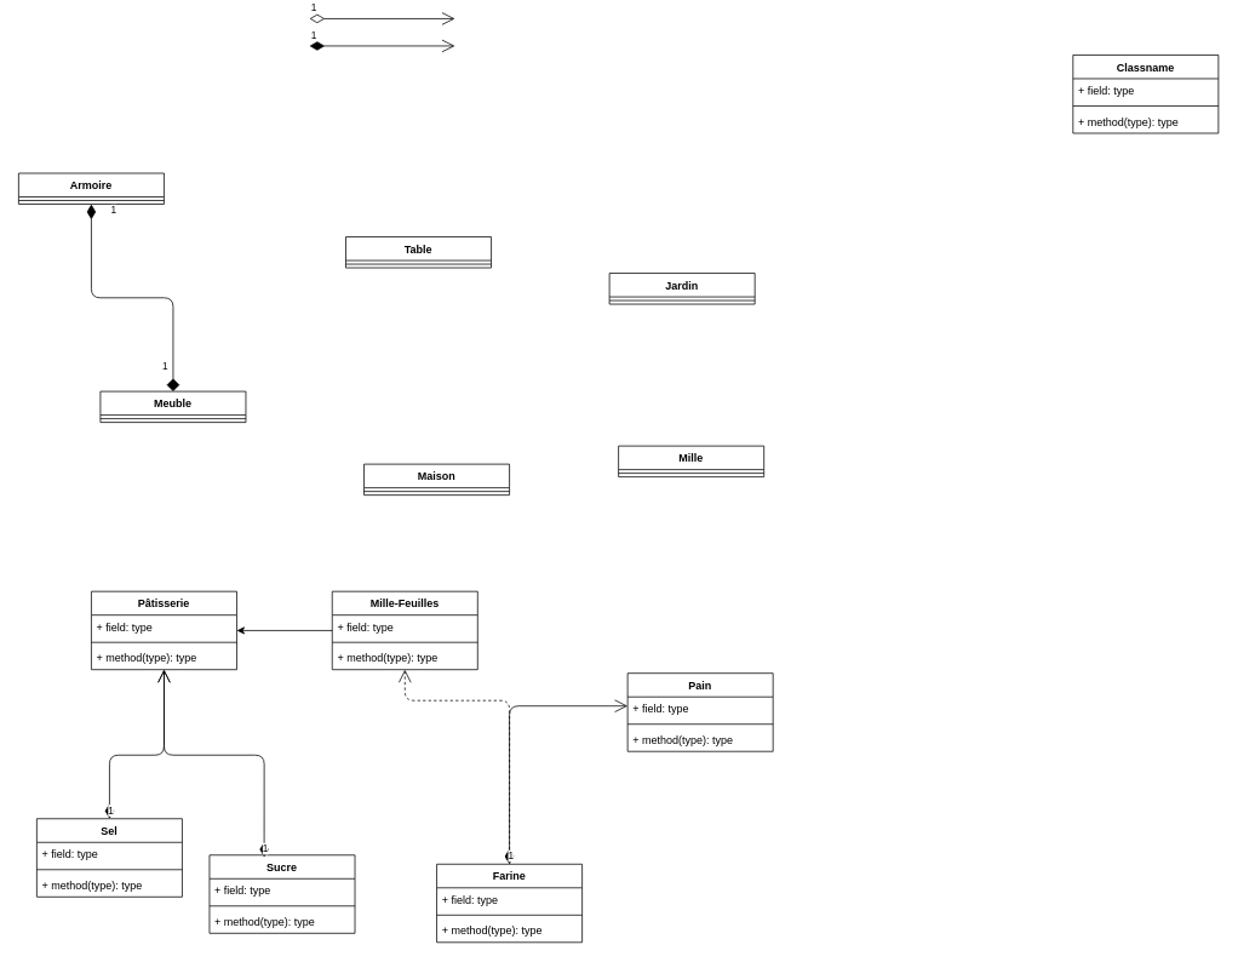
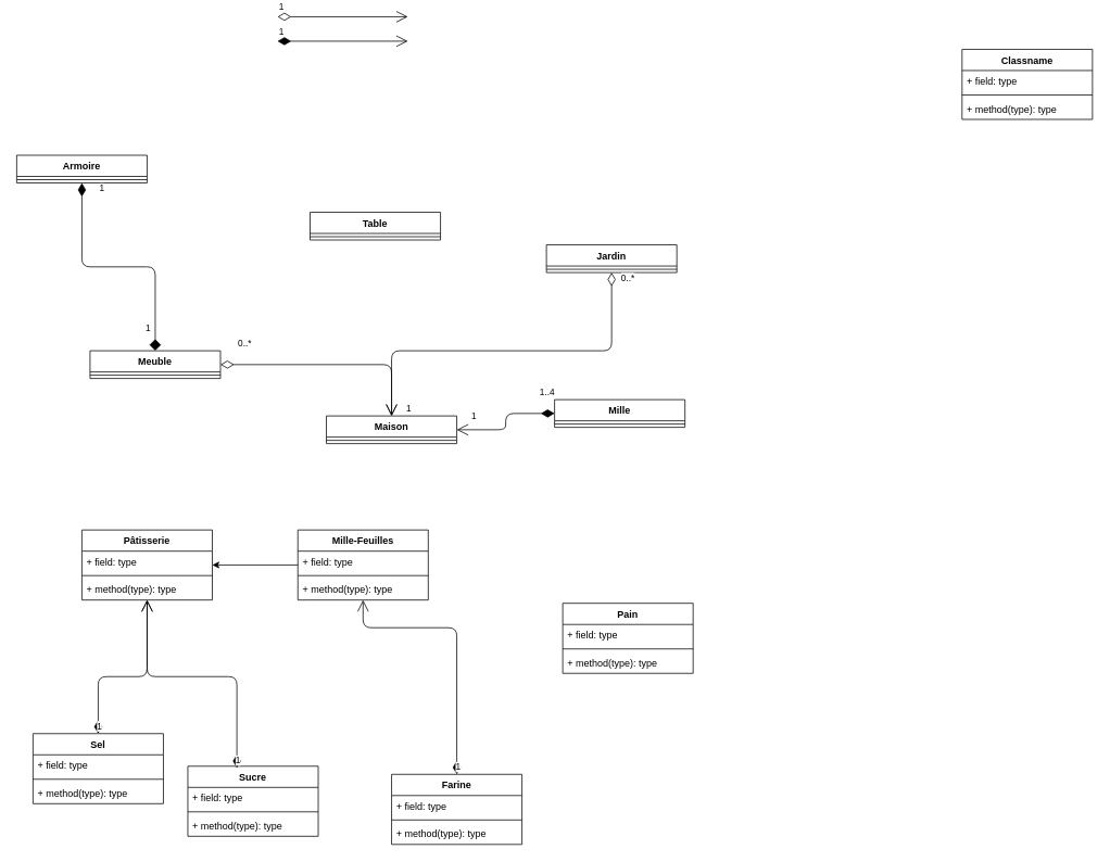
+ <mxCell id="20" value="0..*" style="endArrow=open;html=1;endSize=12;startArrow=diamondThin;startSize=14;startFill=0;edgeStyle=orthogonalEdgeStyle;align=left;verticalAlign=bottom;entryX=0.5;entryY=0;entryDx=0;entryDy=0;" edge="1" parent="1" source="12" target="16"><mxGeometry x="-0.928" y="10" relative="1" as="geometry"><mxPoint x="350" y="30" as="sourcePoint" /><mxPoint x="510" y="30" as="targetPoint" /><Array as="points"><mxPoint x="750" y="430" /><mxPoint x="480" y="430" /></Array><mxPoint as="offset" /></mxGeometry></mxCell>
+ <mxCell id="21" value="1" style="edgeLabel;html=1;align=center;verticalAlign=middle;resizable=0;points=[];" vertex="1" connectable="0" parent="20"><mxGeometry x="0.668" y="3" relative="1" as="geometry"><mxPoint x="17" y="64" as="offset" /></mxGeometry></mxCell>
+ <mxCell id="22" value="0..*" style="endArrow=open;html=1;endSize=12;startArrow=diamondThin;startSize=14;startFill=0;edgeStyle=orthogonalEdgeStyle;align=left;verticalAlign=bottom;entryX=0.5;entryY=0;entryDx=0;entryDy=0;" edge="1" parent="1" source="2" target="16"><mxGeometry x="-0.854" y="17" relative="1" as="geometry"><mxPoint x="360" y="40" as="sourcePoint" /><mxPoint x="520" y="40" as="targetPoint" /><mxPoint as="offset" /></mxGeometry></mxCell>
+ <mxCell id="18" value="1..4" style="endArrow=open;html=1;endSize=12;startArrow=diamondThin;startSize=14;startFill=1;edgeStyle=orthogonalEdgeStyle;align=left;verticalAlign=bottom;" edge="1" parent="1" source="14" target="16"><mxGeometry x="-0.714" y="-17" relative="1" as="geometry"><mxPoint x="370" y="80" as="sourcePoint" /><mxPoint x="530" y="80" as="targetPoint" /><mxPoint as="offset" /></mxGeometry></mxCell>
+ <mxCell id="19" value="1" style="edgeLabel;html=1;align=center;verticalAlign=middle;resizable=0;points=[];" vertex="1" connectable="0" parent="18"><mxGeometry x="0.702" relative="1" as="geometry"><mxPoint x="-1" y="-17" as="offset" /></mxGeometry></mxCell>
- <mxCell id="50" value="1" style="endArrow=open;html=1;endSize=12;startArrow=diamondThin;startSize=14;startFill=1;edgeStyle=orthogonalEdgeStyle;align=left;verticalAlign=bottom;exitX=0.5;exitY=0;exitDx=0;exitDy=0;dashed=1;" edge="1" parent="1" source="27" target="36"><mxGeometry x="-1" y="3" relative="1" as="geometry"><mxPoint x="460" y="860" as="sourcePoint" /><mxPoint x="620" y="860" as="targetPoint" /><Array as="points"><mxPoint x="560" y="770" /><mxPoint x="445" y="770" /></Array></mxGeometry></mxCell>
+ <mxCell id="50" value="1" style="endArrow=open;html=1;endSize=12;startArrow=diamondThin;startSize=14;startFill=1;edgeStyle=orthogonalEdgeStyle;align=left;verticalAlign=bottom;exitX=0.5;exitY=0;exitDx=0;exitDy=0;" edge="1" parent="1" source="27" target="36"><mxGeometry x="-1" y="3" relative="1" as="geometry"><mxPoint x="460" y="860" as="sourcePoint" /><mxPoint x="620" y="860" as="targetPoint" /><Array as="points"><mxPoint x="560" y="770" /><mxPoint x="445" y="770" /></Array></mxGeometry></mxCell>
- <mxCell id="51" value="1" style="endArrow=open;html=1;endSize=12;startArrow=diamondThin;startSize=14;startFill=1;edgeStyle=orthogonalEdgeStyle;align=left;verticalAlign=bottom;" edge="1" parent="1" source="27" target="44"><mxGeometry x="-1" y="3" relative="1" as="geometry"><mxPoint x="570" y="960" as="sourcePoint" /><mxPoint x="470.077" y="776" as="targetPoint" /><Array as="points"><mxPoint x="560" y="776" /></Array></mxGeometry></mxCell>
